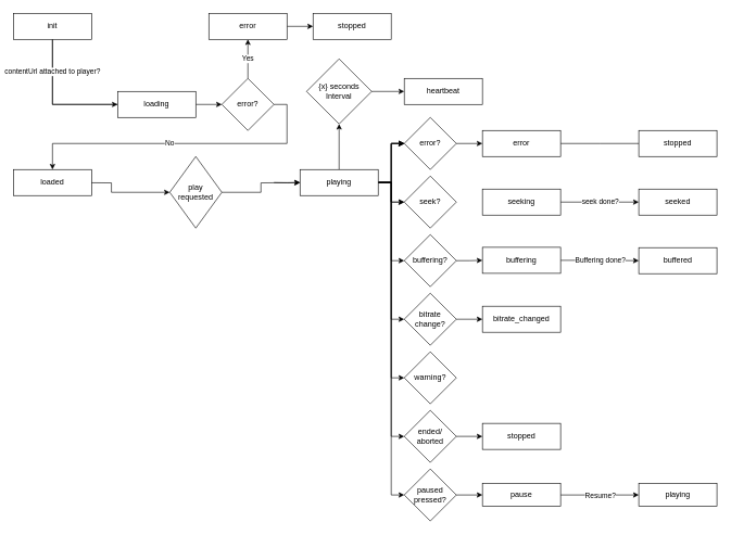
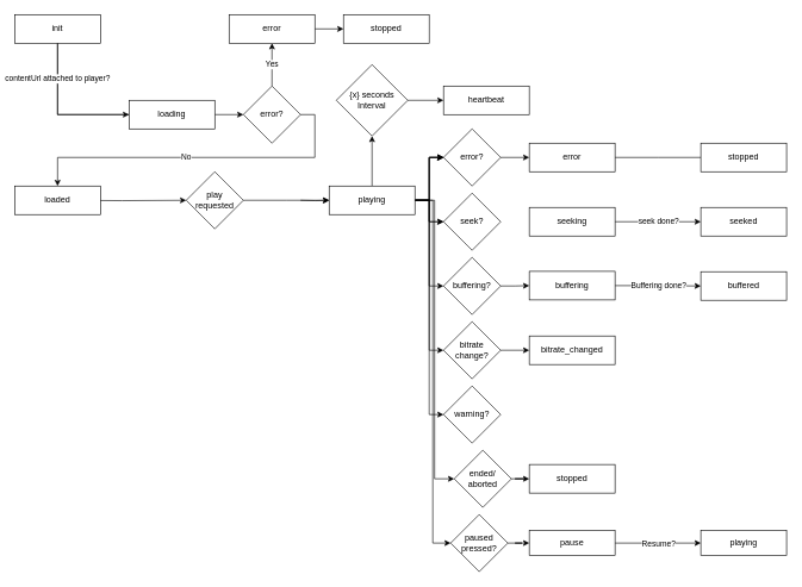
- <mxCell id="16" value="play&lt;br&gt;requested" style="rhombus;whiteSpace=wrap;html=1;rounded=0;" parent="1" vertex="1"><mxGeometry x="260" y="240" width="80" height="110" as="geometry" /></mxCell>
+ <mxCell id="16" value="play&lt;br&gt;requested" style="rhombus;whiteSpace=wrap;html=1;rounded=0;" parent="1" vertex="1"><mxGeometry x="260" y="240" width="80" height="80" as="geometry" /></mxCell>
- <mxCell id="55" value="ended/&lt;br&gt;aborted" style="rhombus;whiteSpace=wrap;html=1;" parent="1" vertex="1"><mxGeometry x="620" y="630" width="80" height="80" as="geometry" /></mxCell>
+ <mxCell id="55" value="ended/&lt;br&gt;aborted" style="rhombus;whiteSpace=wrap;html=1;" parent="1" vertex="1"><mxGeometry x="635" y="630" width="80" height="80" as="geometry" /></mxCell>
- <mxCell id="58" value="paused pressed?" style="rhombus;whiteSpace=wrap;html=1;" parent="1" vertex="1"><mxGeometry x="620" y="720" width="80" height="80" as="geometry" /></mxCell>
+ <mxCell id="58" value="paused pressed?" style="rhombus;whiteSpace=wrap;html=1;" parent="1" vertex="1"><mxGeometry x="630" y="720" width="80" height="80" as="geometry" /></mxCell>
